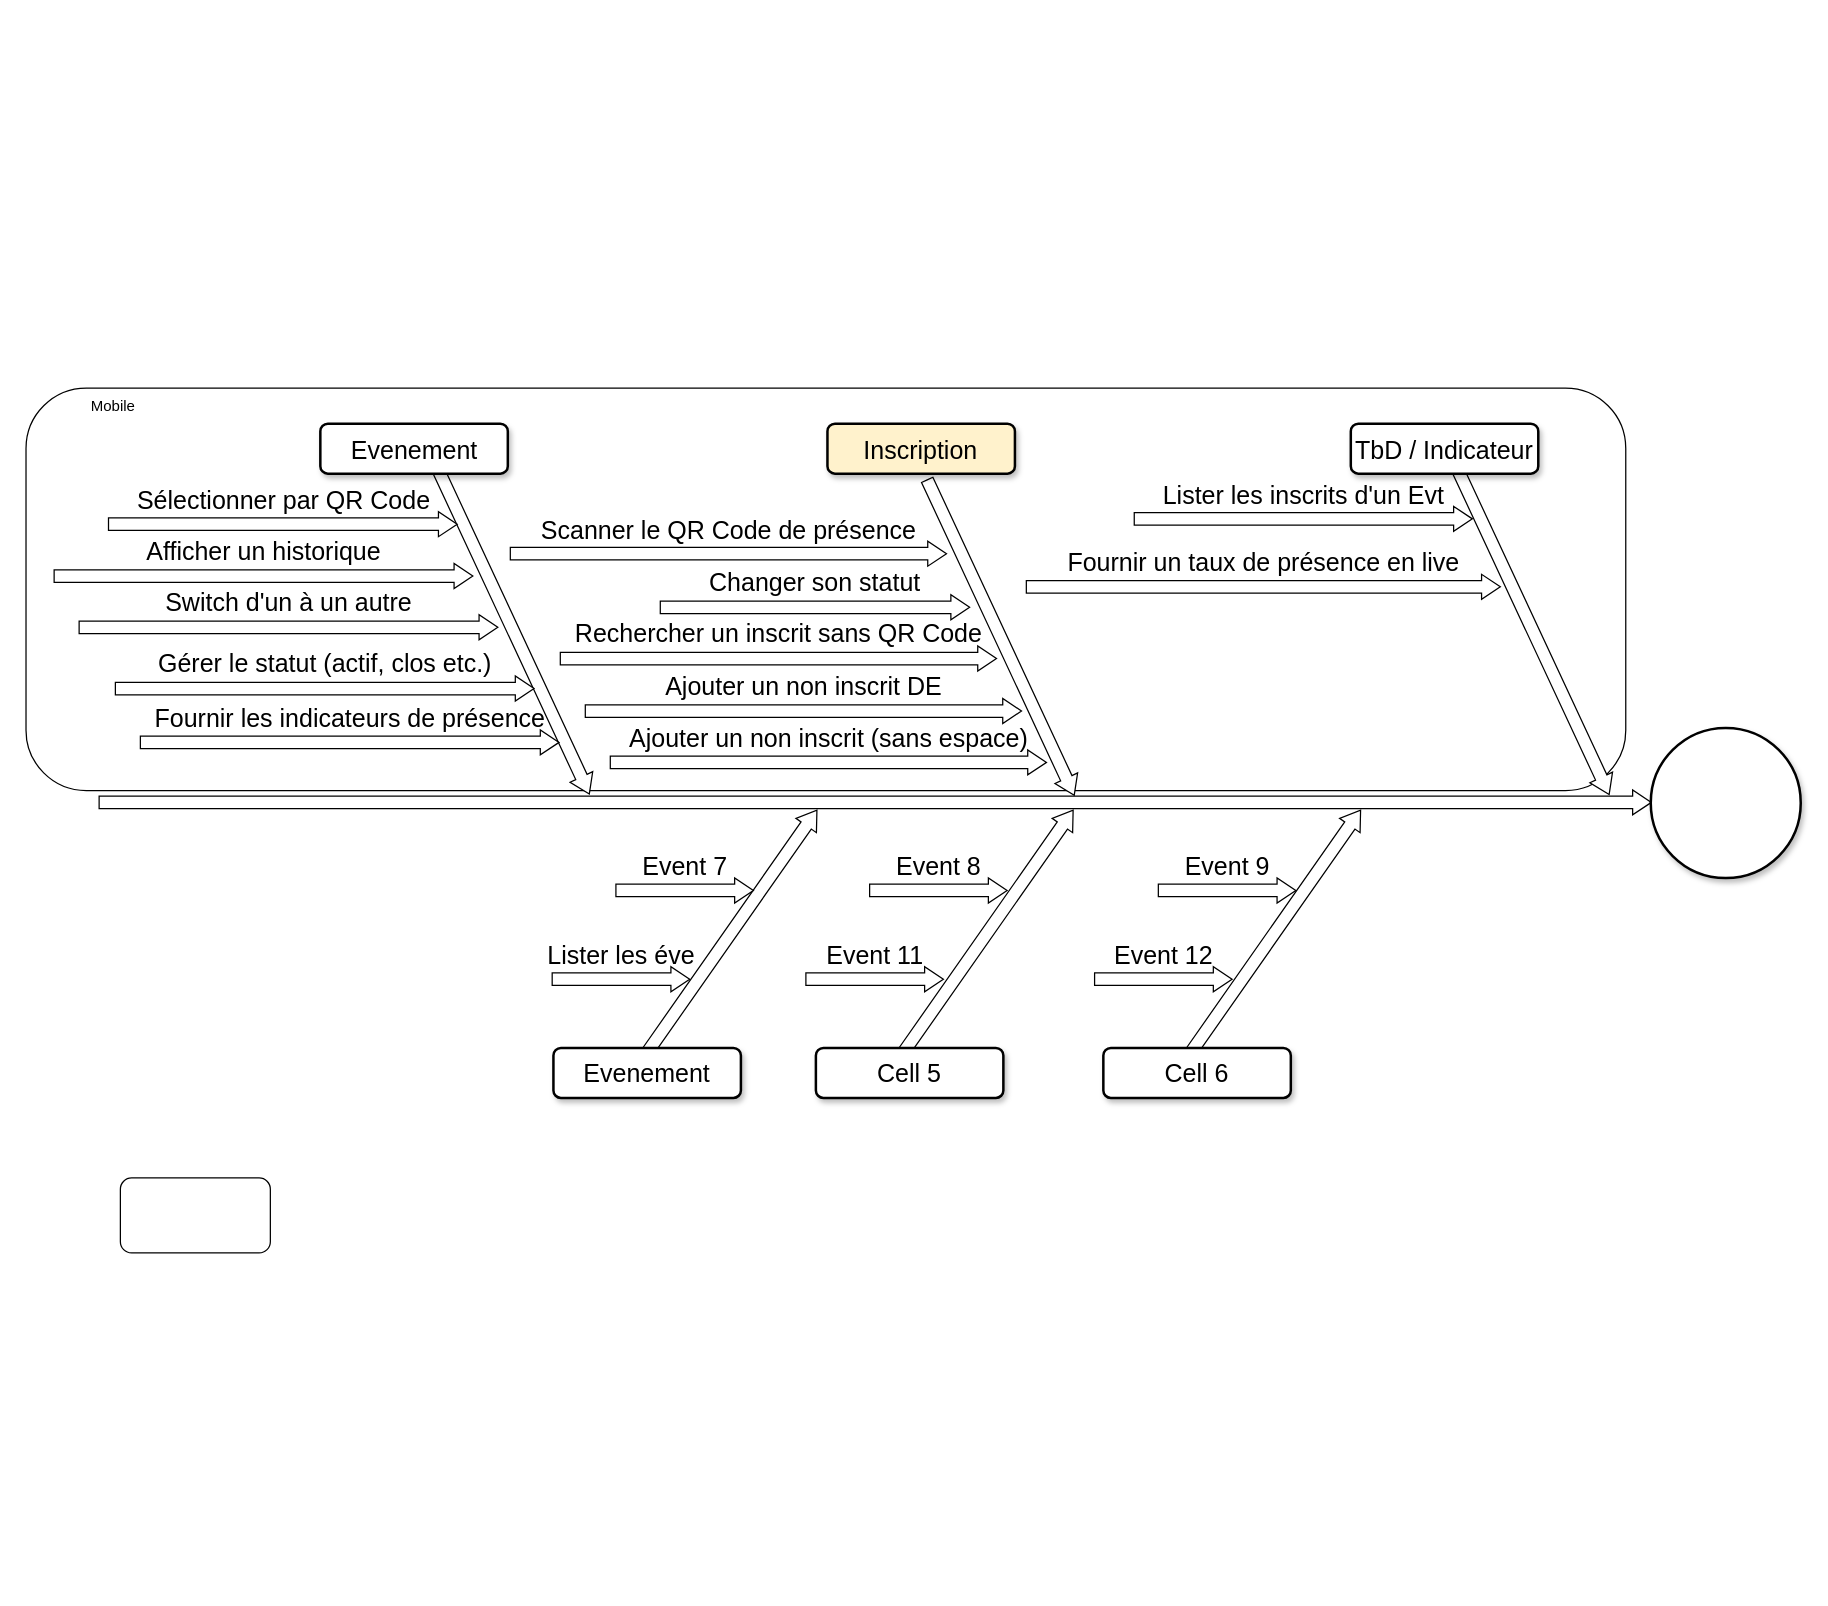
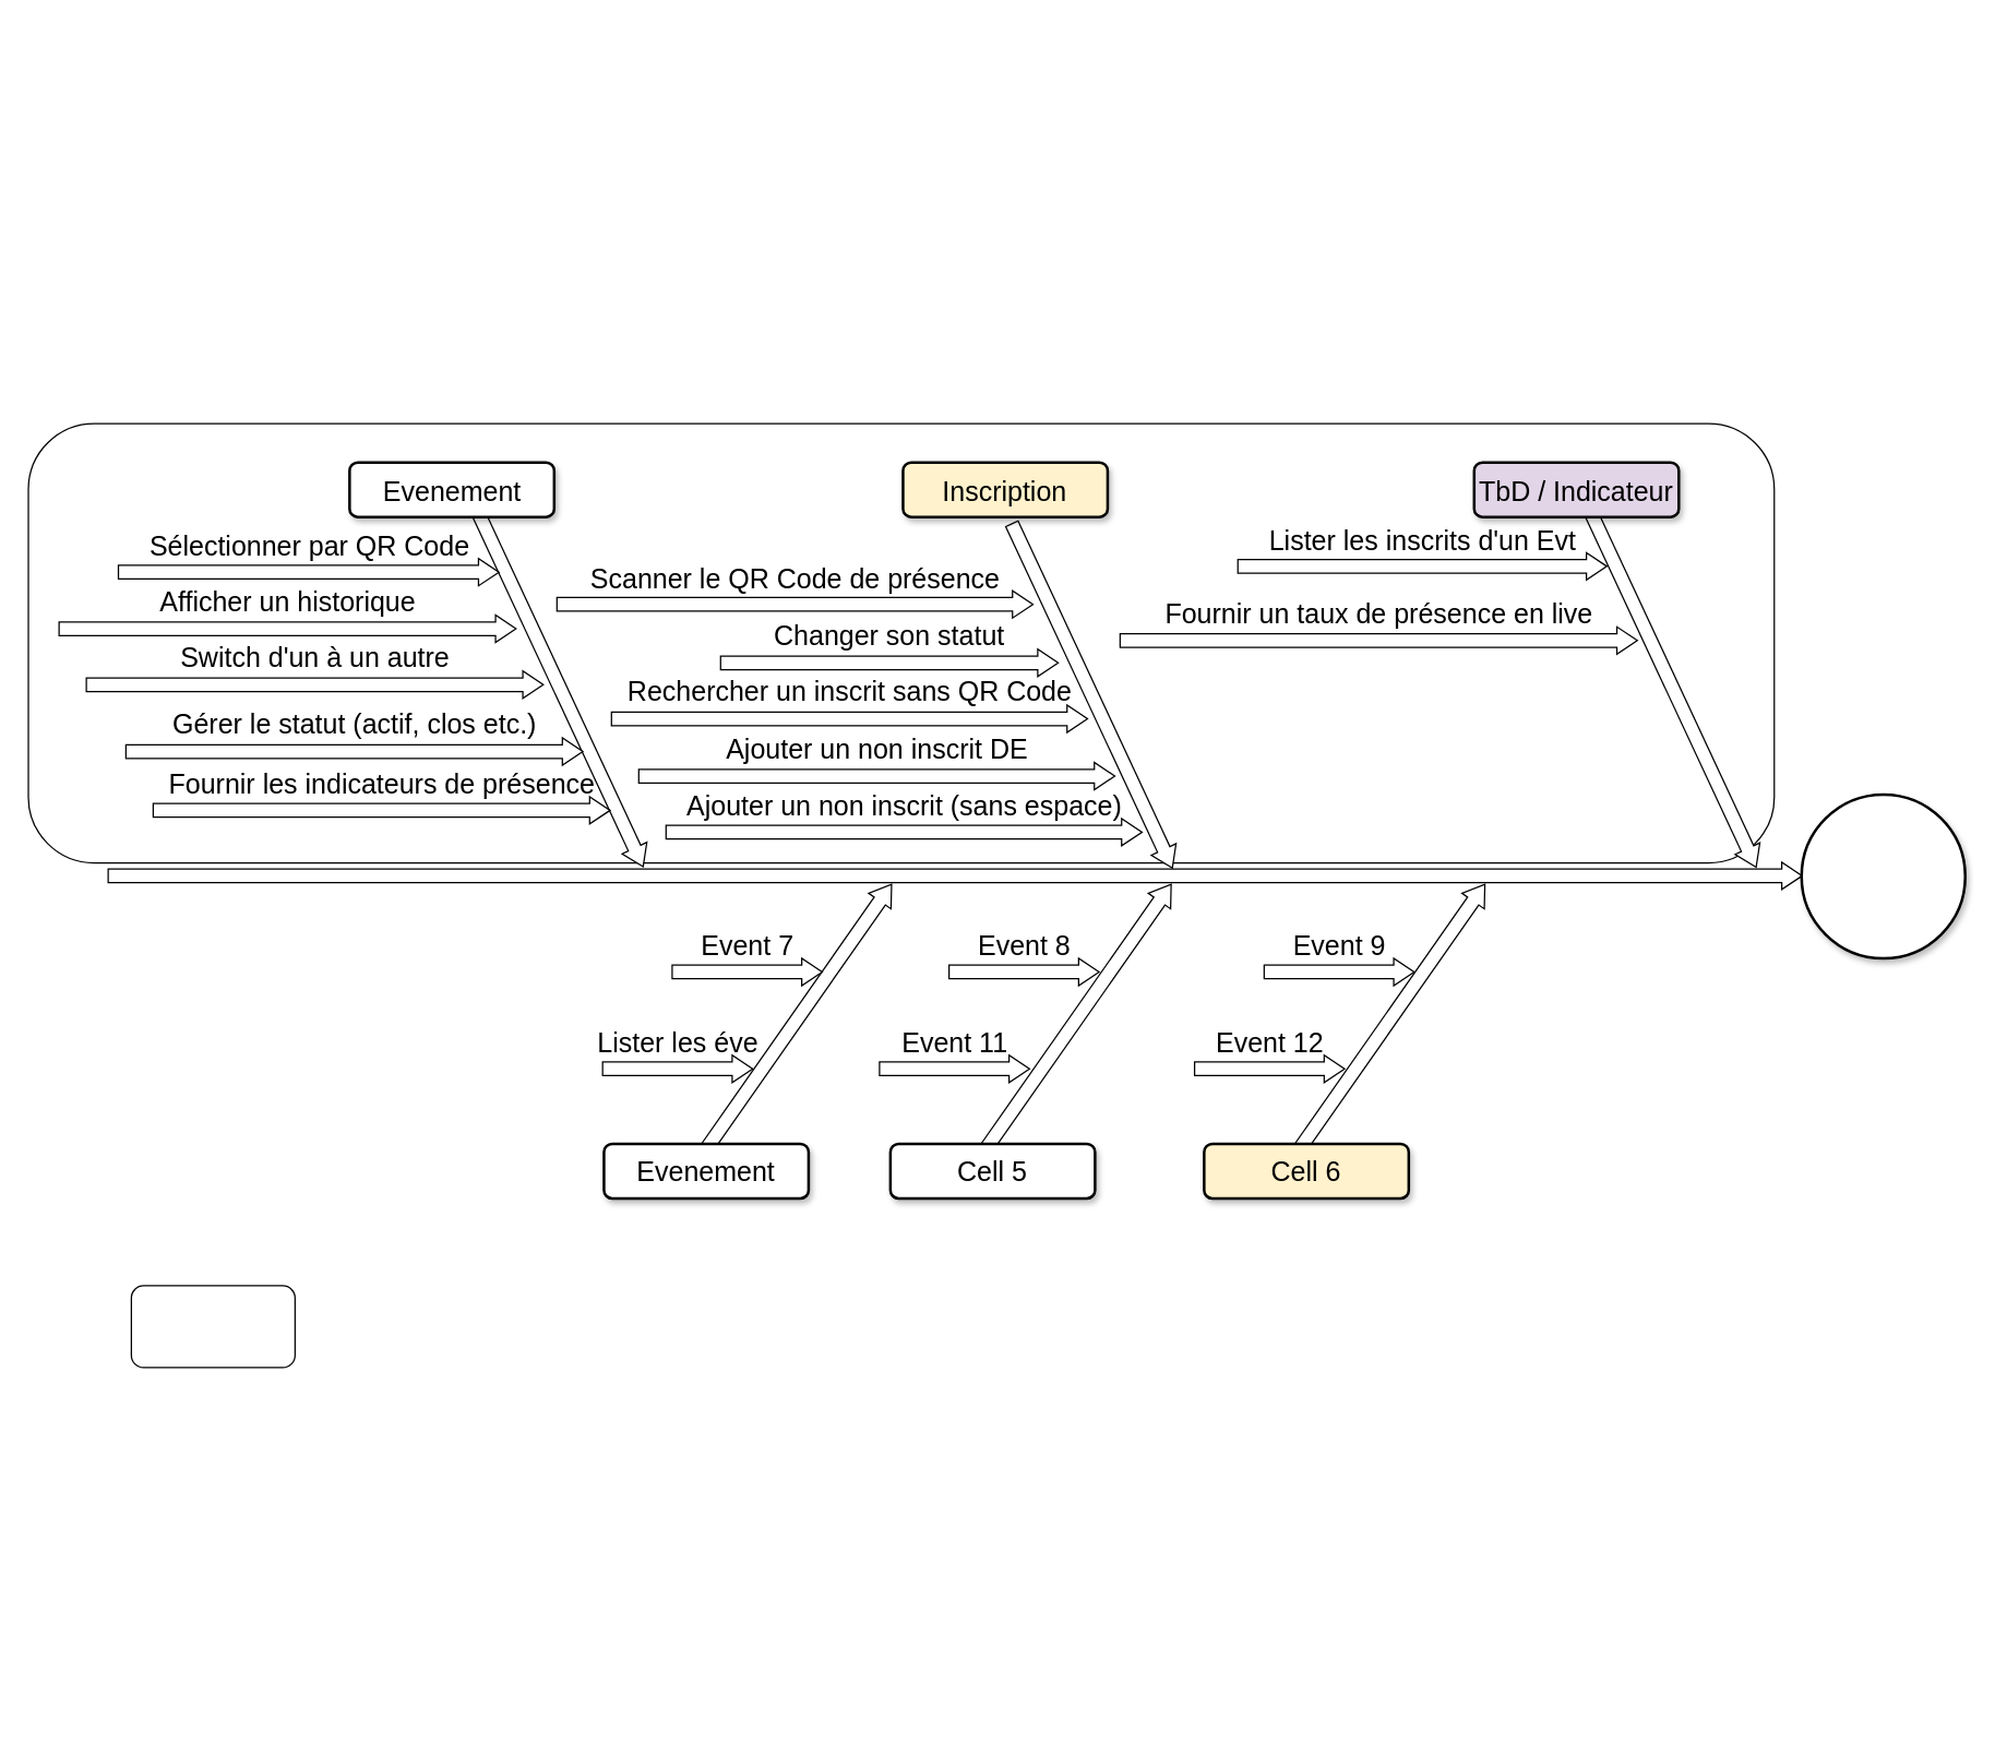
- <mxCell id="36" value="Mobile" style="text;html=1;strokeColor=none;fillColor=none;align=center;verticalAlign=middle;whiteSpace=wrap;rounded=0;" vertex="1" parent="1"><mxGeometry x="60" y="310" width="60" height="30" as="geometry" /></mxCell>
- <mxCell id="12" value="TbD / Indicateur" style="rounded=1;whiteSpace=wrap;html=1;shadow=1;strokeWidth=2;fontSize=20;" parent="1" vertex="1"><mxGeometry x="1080" y="338.5" width="150" height="40" as="geometry" /></mxCell>
+ <mxCell id="12" value="TbD / Indicateur" style="rounded=1;whiteSpace=wrap;html=1;shadow=1;strokeWidth=2;fontSize=20;fillColor=#e1d5e7;" parent="1" vertex="1"><mxGeometry x="1080" y="338.5" width="150" height="40" as="geometry" /></mxCell>
- <mxCell id="15" value="Cell 6" style="rounded=1;whiteSpace=wrap;html=1;shadow=1;strokeWidth=2;fontSize=20;" parent="1" vertex="1"><mxGeometry x="882" y="838" width="150" height="40" as="geometry" /></mxCell>
+ <mxCell id="15" value="Cell 6" style="rounded=1;whiteSpace=wrap;html=1;shadow=1;strokeWidth=2;fontSize=20;fillColor=#fff2cc;" parent="1" vertex="1"><mxGeometry x="882" y="838" width="150" height="40" as="geometry" /></mxCell>
